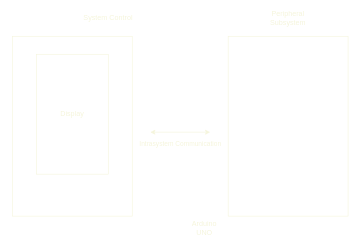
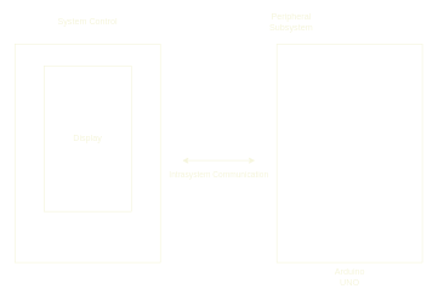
- <mxCell id="5" value="System Control" style="text;html=1;strokeColor=none;fillColor=none;align=center;verticalAlign=middle;whiteSpace=wrap;rounded=0;fontColor=#F5F5DC;" vertex="1" parent="1"><mxGeometry x="135" y="20" width="90" height="20" as="geometry" /></mxCell>
+ <mxCell id="5" value="System Control" style="text;html=1;strokeColor=none;fillColor=none;align=center;verticalAlign=middle;whiteSpace=wrap;rounded=0;fontColor=#F5F5DC;" vertex="1" parent="1"><mxGeometry x="75" y="20" width="90" height="20" as="geometry" /></mxCell>
- <mxCell id="7" value="Peripheral Subsystem" style="text;html=1;strokeColor=none;fillColor=none;align=center;verticalAlign=middle;whiteSpace=wrap;rounded=0;fontColor=#F5F5DC;" vertex="1" parent="1"><mxGeometry x="435" y="20" width="90" height="20" as="geometry" /></mxCell>
+ <mxCell id="7" value="Peripheral Subsystem" style="text;html=1;strokeColor=none;fillColor=none;align=center;verticalAlign=middle;whiteSpace=wrap;rounded=0;fontColor=#F5F5DC;" vertex="1" parent="1"><mxGeometry x="355" y="20" width="90" height="20" as="geometry" /></mxCell>
- <mxCell id="6" value="Arduino UNO" style="text;html=1;strokeColor=none;fillColor=none;align=center;verticalAlign=middle;whiteSpace=wrap;rounded=0;fontColor=#F5F5DC;" vertex="1" parent="1"><mxGeometry x="307.5" y="370" width="65" height="20" as="geometry" /></mxCell>
+ <mxCell id="6" value="Arduino UNO" style="text;html=1;strokeColor=none;fillColor=none;align=center;verticalAlign=middle;whiteSpace=wrap;rounded=0;fontColor=#F5F5DC;" vertex="1" parent="1"><mxGeometry x="447.5" y="370" width="65" height="20" as="geometry" /></mxCell>
